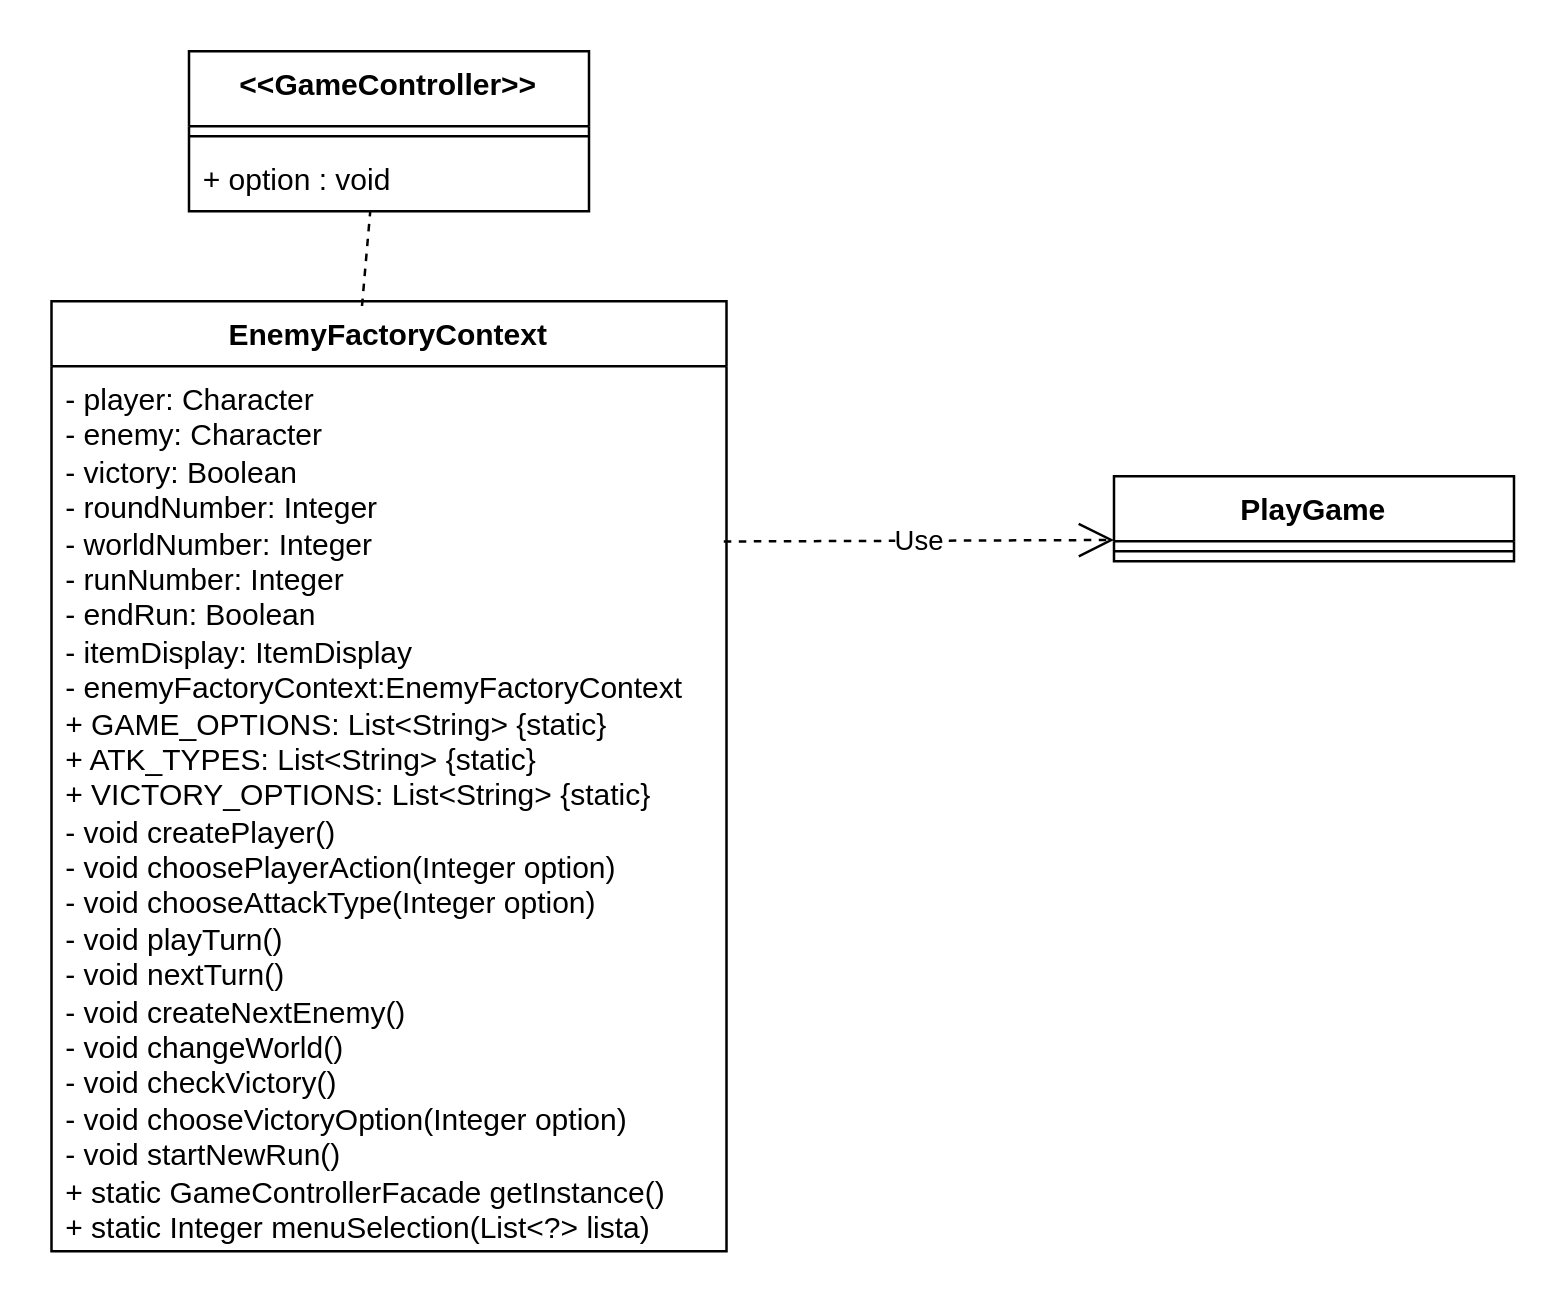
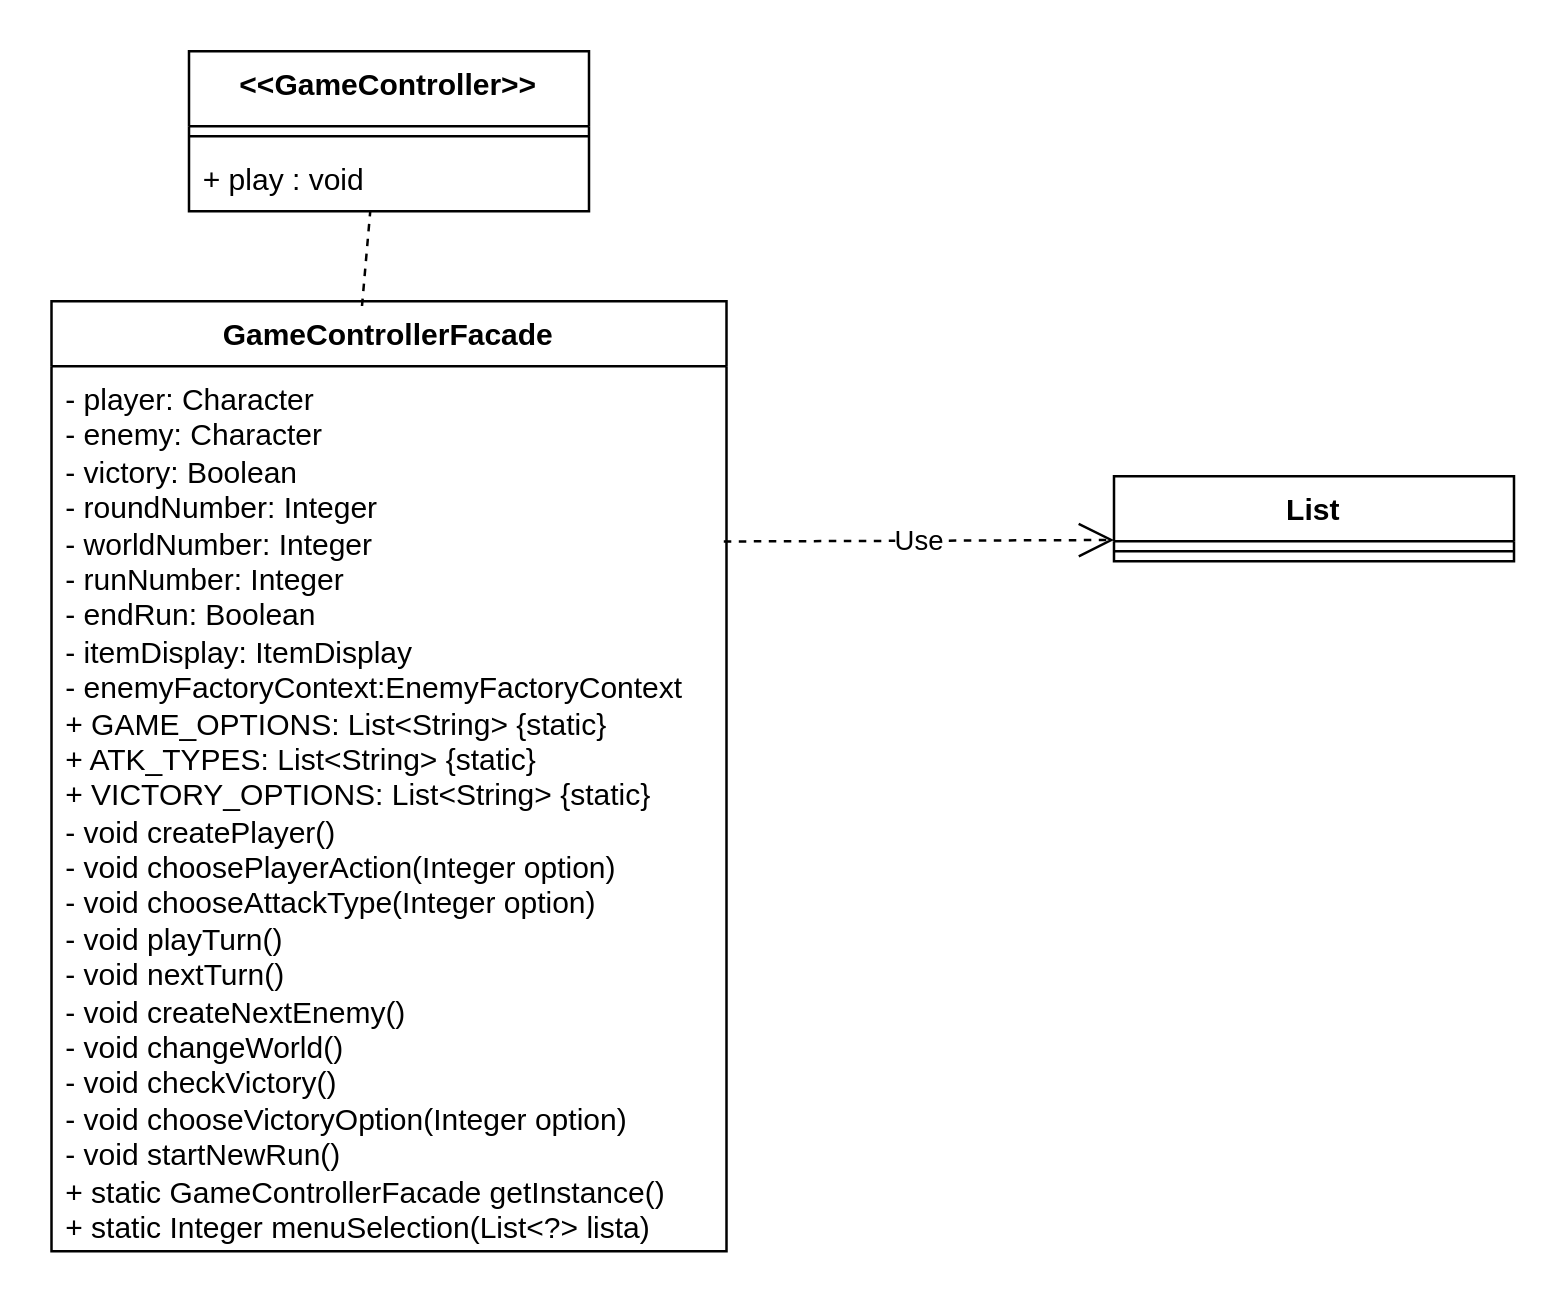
- <mxCell id="4" value="+ option : void&amp;nbsp;" style="text;strokeColor=none;fillColor=none;align=left;verticalAlign=top;spacingLeft=4;spacingRight=4;overflow=hidden;rotatable=0;points=[[0,0.5],[1,0.5]];portConstraint=eastwest;whiteSpace=wrap;html=1;" vertex="1" parent="2"><mxGeometry y="38" width="160" height="26" as="geometry" /></mxCell>
+ <mxCell id="4" value="+ play : void&amp;nbsp;" style="text;strokeColor=none;fillColor=none;align=left;verticalAlign=top;spacingLeft=4;spacingRight=4;overflow=hidden;rotatable=0;points=[[0,0.5],[1,0.5]];portConstraint=eastwest;whiteSpace=wrap;html=1;" vertex="1" parent="2"><mxGeometry y="38" width="160" height="26" as="geometry" /></mxCell>
- <mxCell id="5" value="EnemyFactoryContext" style="swimlane;fontStyle=1;align=center;verticalAlign=top;childLayout=stackLayout;horizontal=1;startSize=26;horizontalStack=0;resizeParent=1;resizeParentMax=0;resizeLast=0;collapsible=1;marginBottom=0;whiteSpace=wrap;html=1;" vertex="1" parent="1"><mxGeometry x="20" y="120" width="270" height="380" as="geometry" /></mxCell>
+ <mxCell id="5" value="GameControllerFacade" style="swimlane;fontStyle=1;align=center;verticalAlign=top;childLayout=stackLayout;horizontal=1;startSize=26;horizontalStack=0;resizeParent=1;resizeParentMax=0;resizeLast=0;collapsible=1;marginBottom=0;whiteSpace=wrap;html=1;" vertex="1" parent="1"><mxGeometry x="20" y="120" width="270" height="380" as="geometry" /></mxCell>
- <mxCell id="8" value="PlayGame" style="swimlane;fontStyle=1;align=center;verticalAlign=top;childLayout=stackLayout;horizontal=1;startSize=26;horizontalStack=0;resizeParent=1;resizeParentMax=0;resizeLast=0;collapsible=1;marginBottom=0;whiteSpace=wrap;html=1;" vertex="1" parent="1"><mxGeometry x="445" y="190" width="160" height="34" as="geometry" /></mxCell>
+ <mxCell id="8" value="List" style="swimlane;fontStyle=1;align=center;verticalAlign=top;childLayout=stackLayout;horizontal=1;startSize=26;horizontalStack=0;resizeParent=1;resizeParentMax=0;resizeLast=0;collapsible=1;marginBottom=0;whiteSpace=wrap;html=1;" vertex="1" parent="1"><mxGeometry x="445" y="190" width="160" height="34" as="geometry" /></mxCell>
